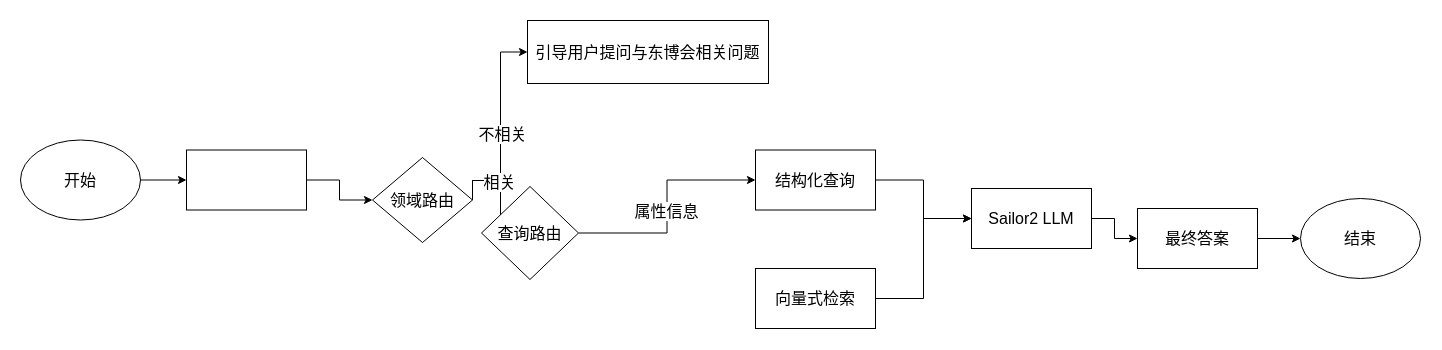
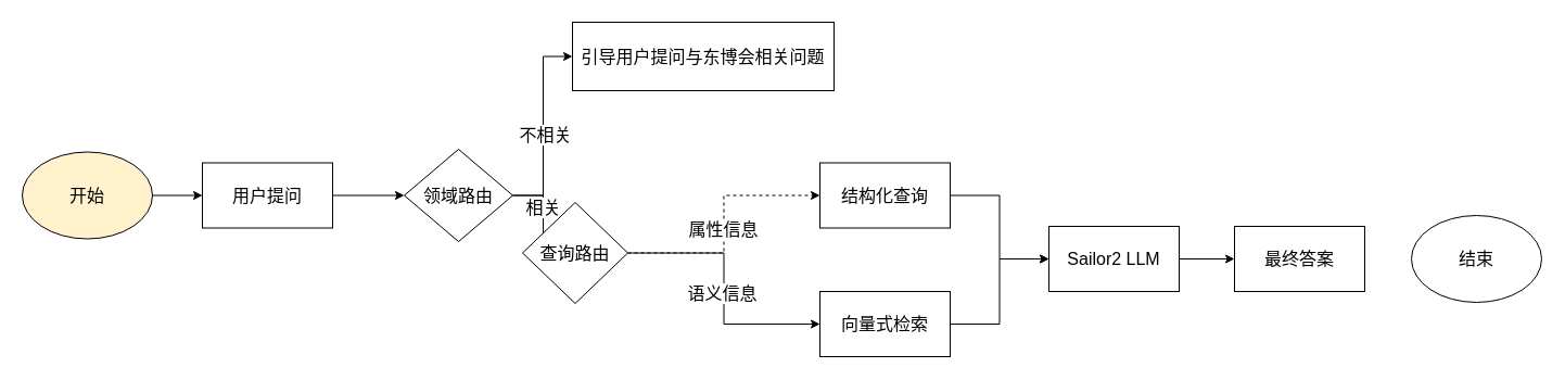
- <mxCell id="6" value="&lt;font style=&quot;font-size: 16px;&quot;&gt;开始&lt;/font&gt;" style="ellipse;whiteSpace=wrap;html=1;" vertex="1" parent="1"><mxGeometry x="20" y="139.5" width="120" height="80" as="geometry" /></mxCell>
+ <mxCell id="6" value="&lt;font style=&quot;font-size: 16px;&quot;&gt;开始&lt;/font&gt;" style="ellipse;whiteSpace=wrap;html=1;fillColor=#fff2cc;" vertex="1" parent="1"><mxGeometry x="20" y="139.5" width="120" height="80" as="geometry" /></mxCell>
+ <mxCell id="4" value="&lt;font style=&quot;font-size: 16px;&quot;&gt;用户提问&lt;/font&gt;" style="text;html=1;align=center;verticalAlign=middle;whiteSpace=wrap;rounded=0;" vertex="1" parent="1"><mxGeometry x="203" y="161" width="86" height="37" as="geometry" /></mxCell>
- <mxCell id="13" style="edgeStyle=orthogonalEdgeStyle;rounded=0;orthogonalLoop=1;jettySize=auto;html=1;exitX=1;exitY=0.5;exitDx=0;exitDy=0;" edge="1" parent="1" source="17" target="19"><mxGeometry relative="1" as="geometry" /></mxCell>
+ <mxCell id="13" style="edgeStyle=orthogonalEdgeStyle;rounded=0;orthogonalLoop=1;jettySize=auto;html=1;exitX=1;exitY=0.5;exitDx=0;exitDy=0;dashed=1;" edge="1" parent="1" source="17" target="19"><mxGeometry relative="1" as="geometry" /></mxCell>
- <mxCell id="11" value="&lt;font style=&quot;font-size: 16px;&quot;&gt;领域路由&lt;/font&gt;" style="rhombus;whiteSpace=wrap;html=1;" vertex="1" parent="1"><mxGeometry x="372" y="157" width="100" height="85" as="geometry" /></mxCell>
+ <mxCell id="11" value="&lt;font style=&quot;font-size: 16px;&quot;&gt;领域路由&lt;/font&gt;" style="rhombus;whiteSpace=wrap;html=1;" vertex="1" parent="1"><mxGeometry x="372" y="137" width="100" height="85" as="geometry" /></mxCell>
- <mxCell id="23" value="&lt;font style=&quot;font-size: 16px;&quot;&gt;Sailor2 LLM&lt;/font&gt;" style="rounded=0;whiteSpace=wrap;html=1;" vertex="1" parent="1"><mxGeometry x="971" y="188" width="120" height="60" as="geometry" /></mxCell>
+ <mxCell id="23" value="&lt;font style=&quot;font-size: 16px;&quot;&gt;Sailor2 LLM&lt;/font&gt;" style="rounded=0;whiteSpace=wrap;html=1;" vertex="1" parent="1"><mxGeometry x="966" y="208" width="120" height="60" as="geometry" /></mxCell>
- <mxCell id="24" style="edgeStyle=orthogonalEdgeStyle;rounded=0;orthogonalLoop=1;jettySize=auto;html=1;exitX=1;exitY=0.5;exitDx=0;exitDy=0;entryX=0;entryY=0.5;entryDx=0;entryDy=0;" edge="1" parent="1" source="25" target="26"><mxGeometry relative="1" as="geometry" /></mxCell>
+ <mxCell id="15" style="edgeStyle=orthogonalEdgeStyle;rounded=0;orthogonalLoop=1;jettySize=auto;html=1;exitX=1;exitY=0.5;exitDx=0;exitDy=0;entryX=0;entryY=0.5;entryDx=0;entryDy=0;" edge="1" parent="1" source="17" target="21"><mxGeometry relative="1" as="geometry" /></mxCell>
+ <mxCell id="16" value="&lt;font style=&quot;font-size: 16px;&quot;&gt;语义信息&lt;/font&gt;" style="edgeLabel;html=1;align=center;verticalAlign=middle;resizable=0;points=[];" vertex="1" connectable="0" parent="15"><mxGeometry x="0.027" y="-2" relative="1" as="geometry"><mxPoint as="offset" /></mxGeometry></mxCell>
